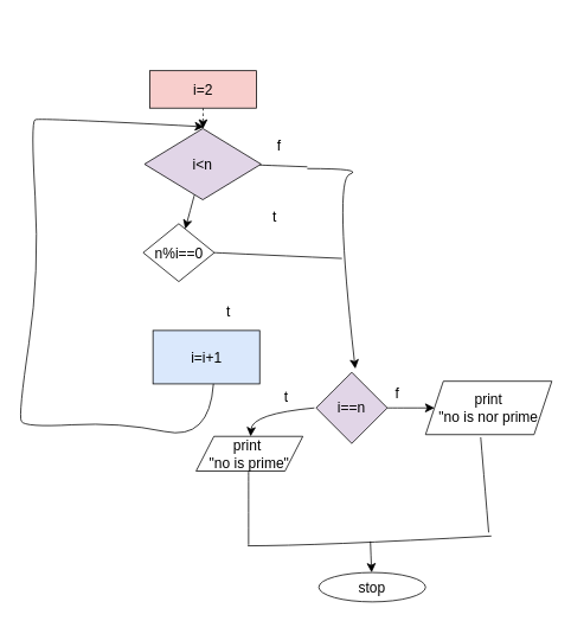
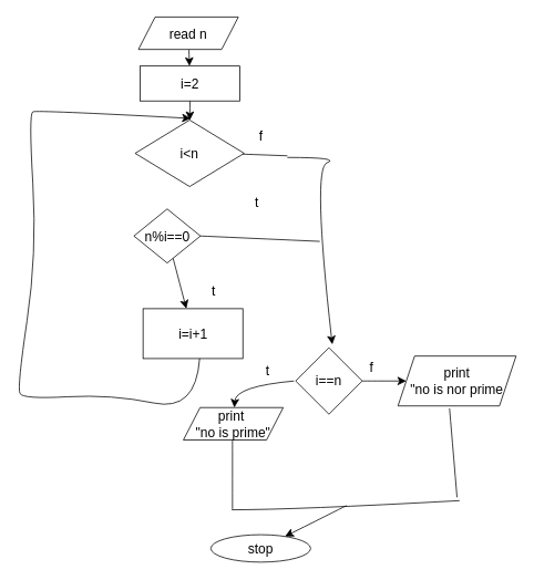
+ <mxCell id="3" value="read n" style="shape=parallelogram;perimeter=parallelogramPerimeter;whiteSpace=wrap;html=1;fixedSize=1;fontSize=16;" vertex="1" parent="1"><mxGeometry x="166" y="20" width="120" height="39" as="geometry" /></mxCell>
+ <mxCell id="2" value="" style="edgeStyle=none;curved=1;rounded=0;orthogonalLoop=1;jettySize=auto;html=1;fontSize=12;startSize=8;endSize=8;" edge="1" parent="1" source="3" target="5"><mxGeometry relative="1" as="geometry" /></mxCell>
- <mxCell id="5" value="i=2" style="whiteSpace=wrap;html=1;fontSize=16;fillColor=#f8cecc;" vertex="1" parent="1"><mxGeometry x="168" y="79" width="120" height="42" as="geometry" /></mxCell>
+ <mxCell id="5" value="i=2" style="whiteSpace=wrap;html=1;fontSize=16;" vertex="1" parent="1"><mxGeometry x="168" y="79" width="120" height="42" as="geometry" /></mxCell>
- <mxCell id="4" value="" style="edgeStyle=none;curved=1;rounded=0;orthogonalLoop=1;jettySize=auto;html=1;fontSize=12;startSize=8;endSize=8;dashed=1;" edge="1" parent="1" source="5" target="7"><mxGeometry relative="1" as="geometry" /></mxCell>
+ <mxCell id="4" value="" style="edgeStyle=none;curved=1;rounded=0;orthogonalLoop=1;jettySize=auto;html=1;fontSize=12;startSize=8;endSize=8;" edge="1" parent="1" source="5" target="7"><mxGeometry relative="1" as="geometry" /></mxCell>
- <mxCell id="7" value="i&amp;lt;n" style="rhombus;whiteSpace=wrap;html=1;fontSize=16;fillColor=#e1d5e7;" vertex="1" parent="1"><mxGeometry x="162" y="144" width="131" height="80" as="geometry" /></mxCell>
+ <mxCell id="7" value="i&amp;lt;n" style="rhombus;whiteSpace=wrap;html=1;fontSize=16;" vertex="1" parent="1"><mxGeometry x="162" y="144" width="131" height="80" as="geometry" /></mxCell>
- <mxCell id="6" value="" style="edgeStyle=none;curved=1;rounded=0;orthogonalLoop=1;jettySize=auto;html=1;fontSize=12;startSize=8;endSize=8;" edge="1" parent="1" source="7" target="9"><mxGeometry relative="1" as="geometry" /></mxCell>
+ <mxCell id="8" value="" style="edgeStyle=none;curved=1;rounded=0;orthogonalLoop=1;jettySize=auto;html=1;fontSize=12;startSize=8;endSize=8;" edge="1" parent="1" source="9" target="10"><mxGeometry relative="1" as="geometry" /></mxCell>
- <mxCell id="10" value="i=i+1" style="whiteSpace=wrap;html=1;fontSize=16;fillColor=#dae8fc;" vertex="1" parent="1"><mxGeometry x="171.5" y="371" width="120" height="60" as="geometry" /></mxCell>
+ <mxCell id="10" value="i=i+1" style="whiteSpace=wrap;html=1;fontSize=16;" vertex="1" parent="1"><mxGeometry x="171.5" y="371" width="120" height="60" as="geometry" /></mxCell>
- <mxCell id="17" value="i==n" style="rhombus;whiteSpace=wrap;html=1;fontSize=16;fillColor=#e1d5e7;" vertex="1" parent="1"><mxGeometry x="355" y="418" width="80" height="80" as="geometry" /></mxCell>
+ <mxCell id="17" value="i==n" style="rhombus;whiteSpace=wrap;html=1;fontSize=16;" vertex="1" parent="1"><mxGeometry x="355" y="418" width="80" height="80" as="geometry" /></mxCell>
- <mxCell id="24" value="stop" style="ellipse;whiteSpace=wrap;html=1;fontSize=16;" vertex="1" parent="1"><mxGeometry x="358" y="643" width="120" height="33" as="geometry" /></mxCell>
+ <mxCell id="24" value="stop" style="ellipse;whiteSpace=wrap;html=1;fontSize=16;" vertex="1" parent="1"><mxGeometry x="253" y="643" width="120" height="33" as="geometry" /></mxCell>
